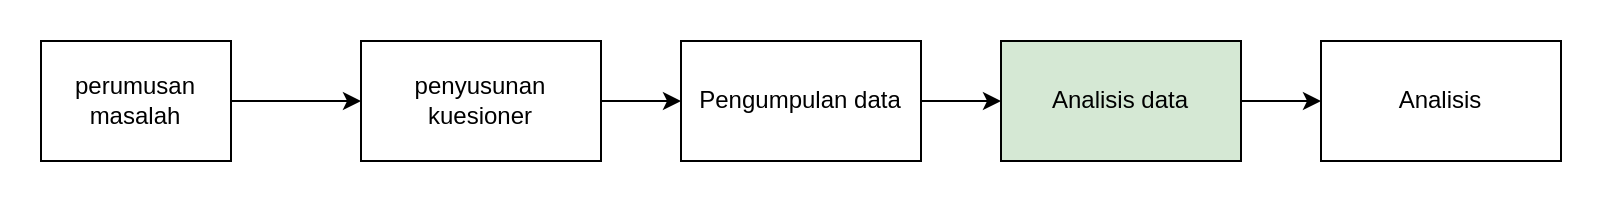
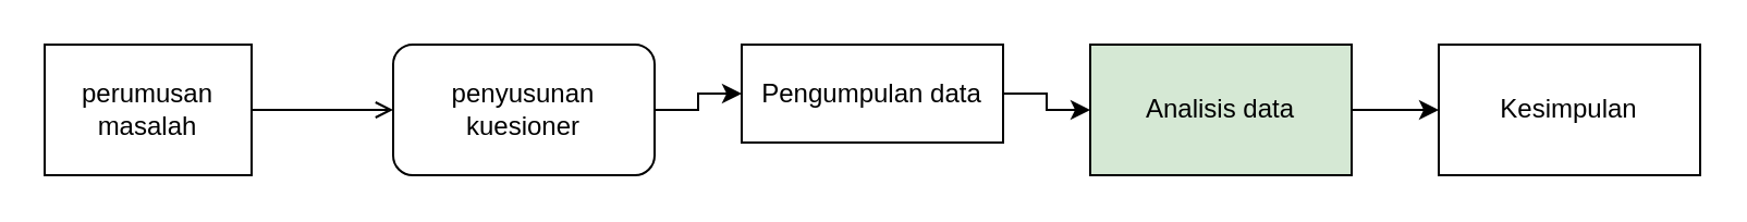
- <mxCell id="2" value="" style="edgeStyle=orthogonalEdgeStyle;rounded=0;orthogonalLoop=1;jettySize=auto;html=1;" parent="1" source="3" target="4" edge="1"><mxGeometry relative="1" as="geometry" /></mxCell>
+ <mxCell id="2" value="" style="edgeStyle=orthogonalEdgeStyle;rounded=0;orthogonalLoop=1;jettySize=auto;html=1;endArrow=open;" parent="1" source="3" target="4" edge="1"><mxGeometry relative="1" as="geometry" /></mxCell>
- <mxCell id="4" value="penyusunan kuesioner" style="whiteSpace=wrap;html=1;" parent="1" vertex="1"><mxGeometry x="180" y="20" width="120" height="60" as="geometry" /></mxCell>
+ <mxCell id="4" value="penyusunan kuesioner" style="whiteSpace=wrap;html=1;rounded=1;" parent="1" vertex="1"><mxGeometry x="180" y="20" width="120" height="60" as="geometry" /></mxCell>
- <mxCell id="7" value="Pengumpulan data" style="whiteSpace=wrap;html=1;" parent="1" vertex="1"><mxGeometry x="340" y="20" width="120" height="60" as="geometry" /></mxCell>
+ <mxCell id="7" value="Pengumpulan data" style="whiteSpace=wrap;html=1;" parent="1" vertex="1"><mxGeometry x="340" y="20" width="120" height="45" as="geometry" /></mxCell>
- <mxCell id="10" value="Analisis" style="whiteSpace=wrap;html=1;" parent="1" vertex="1"><mxGeometry x="660" y="20" width="120" height="60" as="geometry" /></mxCell>
+ <mxCell id="10" value="Kesimpulan" style="whiteSpace=wrap;html=1;" parent="1" vertex="1"><mxGeometry x="660" y="20" width="120" height="60" as="geometry" /></mxCell>
